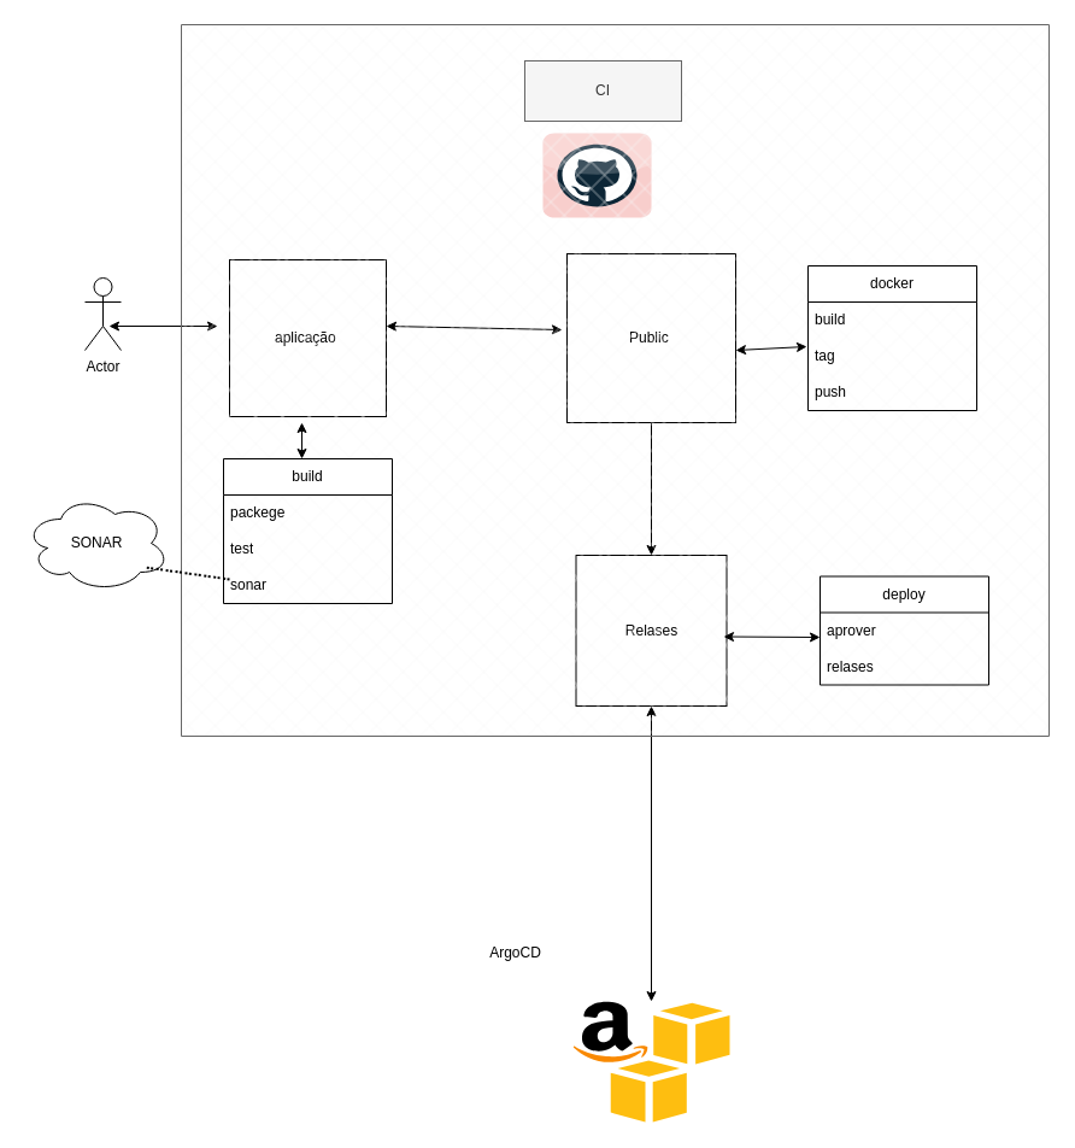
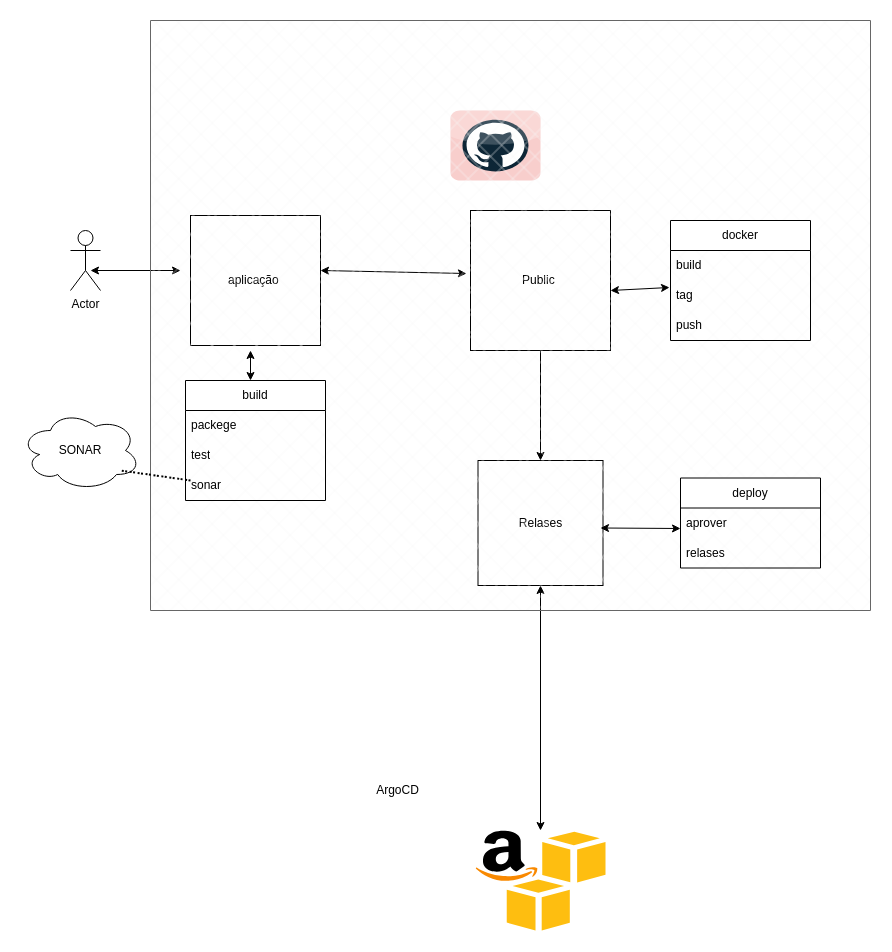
- <mxCell id="27" value="CI" style="text;html=1;align=center;verticalAlign=middle;whiteSpace=wrap;rounded=0;fillColor=#f5f5f5;strokeColor=#666666;fontColor=#333333;" vertex="1" parent="1"><mxGeometry x="435" y="50" width="130" height="50" as="geometry" /></mxCell>
- <mxCell id="31" value="ArgoCD" style="text;html=1;align=center;verticalAlign=middle;whiteSpace=wrap;rounded=0;fontFamily=Helvetica;fontSize=12;fontColor=default;fontStyle=0;" vertex="1" parent="1"><mxGeometry x="360" y="760" width="135" height="60" as="geometry" /></mxCell>
+ <mxCell id="31" value="ArgoCD" style="text;html=1;align=center;verticalAlign=middle;whiteSpace=wrap;rounded=0;fontFamily=Helvetica;fontSize=12;fontColor=default;fontStyle=0;" vertex="1" parent="1"><mxGeometry x="330" y="760" width="135" height="60" as="geometry" /></mxCell>
